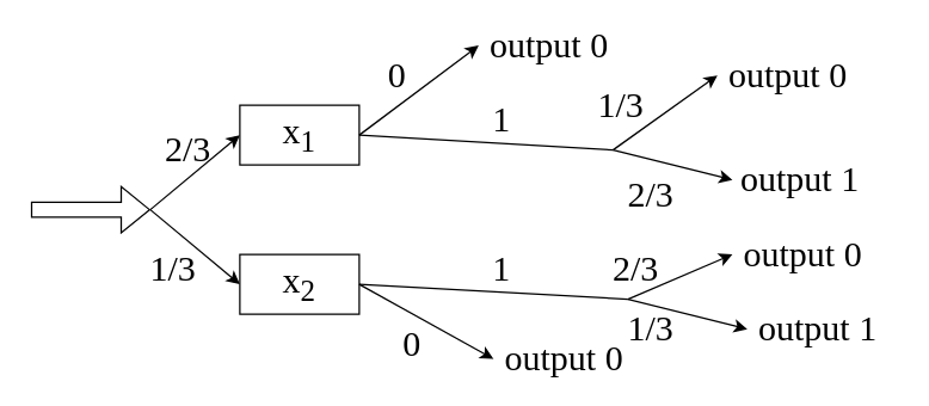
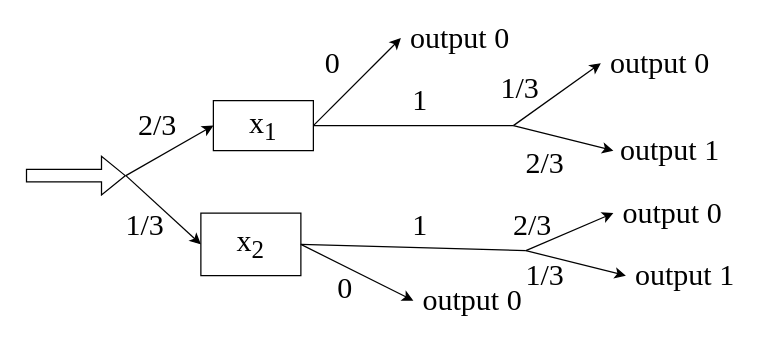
- <mxCell id="5" value="&lt;font style=&quot;font-size: 24px&quot;&gt;x&lt;sub&gt;1&lt;/sub&gt;&lt;/font&gt;" style="rounded=0;whiteSpace=wrap;html=1;fontFamily=Times New Roman;fontSize=11;" vertex="1" parent="1"><mxGeometry x="160" y="70" width="80" height="40" as="geometry" /></mxCell>
+ <mxCell id="5" value="&lt;font style=&quot;font-size: 24px&quot;&gt;x&lt;sub&gt;1&lt;/sub&gt;&lt;/font&gt;" style="rounded=0;whiteSpace=wrap;html=1;fontFamily=Times New Roman;fontSize=11;" vertex="1" parent="1"><mxGeometry x="170" y="80" width="80" height="40" as="geometry" /></mxCell>
- <mxCell id="6" value="&lt;font style=&quot;font-size: 24px&quot;&gt;x&lt;sub&gt;2&lt;/sub&gt;&lt;/font&gt;" style="rounded=0;whiteSpace=wrap;html=1;fontFamily=Times New Roman;fontSize=11;" vertex="1" parent="1"><mxGeometry x="160" y="170" width="80" height="40" as="geometry" /></mxCell>
+ <mxCell id="6" value="&lt;font style=&quot;font-size: 24px&quot;&gt;x&lt;sub&gt;2&lt;/sub&gt;&lt;/font&gt;" style="rounded=0;whiteSpace=wrap;html=1;fontFamily=Times New Roman;fontSize=11;" vertex="1" parent="1"><mxGeometry x="160" y="170" width="80" height="50" as="geometry" /></mxCell>
